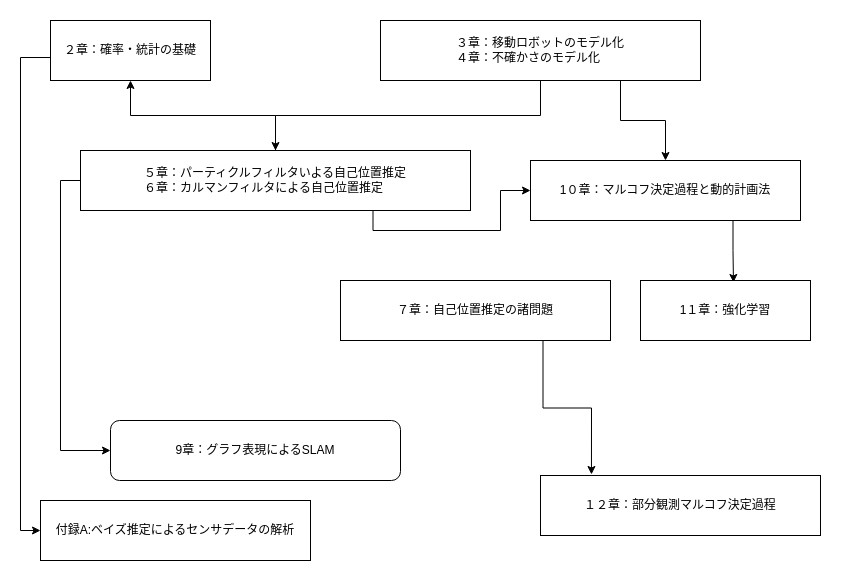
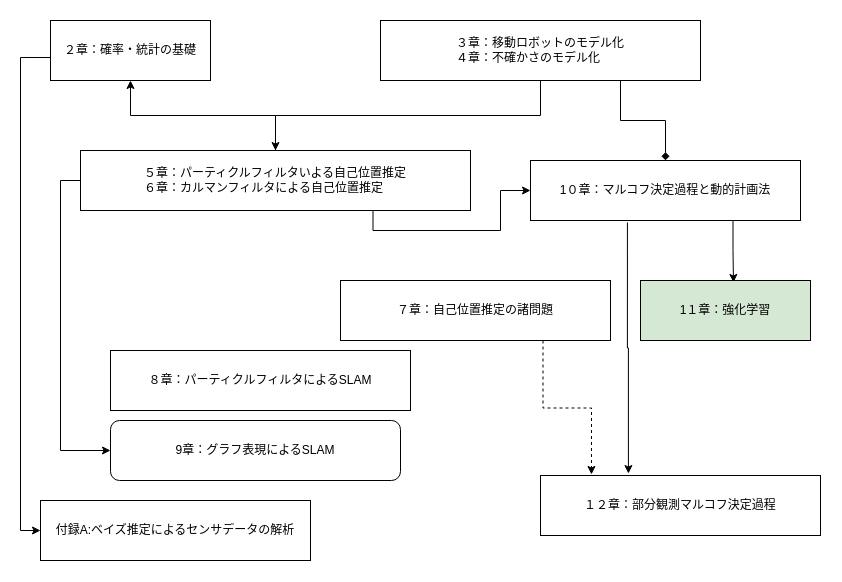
- <mxCell id="10" style="edgeStyle=orthogonalEdgeStyle;rounded=0;orthogonalLoop=1;jettySize=auto;html=1;exitX=0.75;exitY=1;exitDx=0;exitDy=0;entryX=0.5;entryY=0;entryDx=0;entryDy=0;" edge="1" parent="1" source="11" target="14"><mxGeometry relative="1" as="geometry" /></mxCell>
+ <mxCell id="10" style="edgeStyle=orthogonalEdgeStyle;rounded=0;orthogonalLoop=1;jettySize=auto;html=1;exitX=0.75;exitY=1;exitDx=0;exitDy=0;entryX=0.5;entryY=0;entryDx=0;entryDy=0;endArrow=diamond;" edge="1" parent="1" source="11" target="14"><mxGeometry relative="1" as="geometry" /></mxCell>
- <mxCell id="15" value="1１章：強化学習" style="rounded=0;whiteSpace=wrap;html=1;" vertex="1" parent="1"><mxGeometry x="640" y="280" width="170" height="60" as="geometry" /></mxCell>
+ <mxCell id="15" value="1１章：強化学習" style="rounded=0;whiteSpace=wrap;html=1;fillColor=#d5e8d4;" vertex="1" parent="1"><mxGeometry x="640" y="280" width="170" height="60" as="geometry" /></mxCell>
+ <mxCell id="13" style="edgeStyle=orthogonalEdgeStyle;rounded=0;orthogonalLoop=1;jettySize=auto;html=1;entryX=0.314;entryY=-0.033;entryDx=0;entryDy=0;entryPerimeter=0;exitX=0.359;exitY=1.033;exitDx=0;exitDy=0;exitPerimeter=0;" edge="1" parent="1" source="14" target="20"><mxGeometry relative="1" as="geometry" /></mxCell>
+ <mxCell id="18" value="８章：パーティクルフィルタによるSLAM" style="rounded=0;whiteSpace=wrap;html=1;" vertex="1" parent="1"><mxGeometry x="110" y="350" width="300" height="60" as="geometry" /></mxCell>
- <mxCell id="16" style="edgeStyle=orthogonalEdgeStyle;rounded=0;orthogonalLoop=1;jettySize=auto;html=1;exitX=0.75;exitY=1;exitDx=0;exitDy=0;entryX=0.182;entryY=-0.017;entryDx=0;entryDy=0;entryPerimeter=0;" edge="1" parent="1" source="17" target="20"><mxGeometry relative="1" as="geometry" /></mxCell>
+ <mxCell id="16" style="edgeStyle=orthogonalEdgeStyle;rounded=0;orthogonalLoop=1;jettySize=auto;html=1;exitX=0.75;exitY=1;exitDx=0;exitDy=0;entryX=0.182;entryY=-0.017;entryDx=0;entryDy=0;entryPerimeter=0;dashed=1;" edge="1" parent="1" source="17" target="20"><mxGeometry relative="1" as="geometry" /></mxCell>
